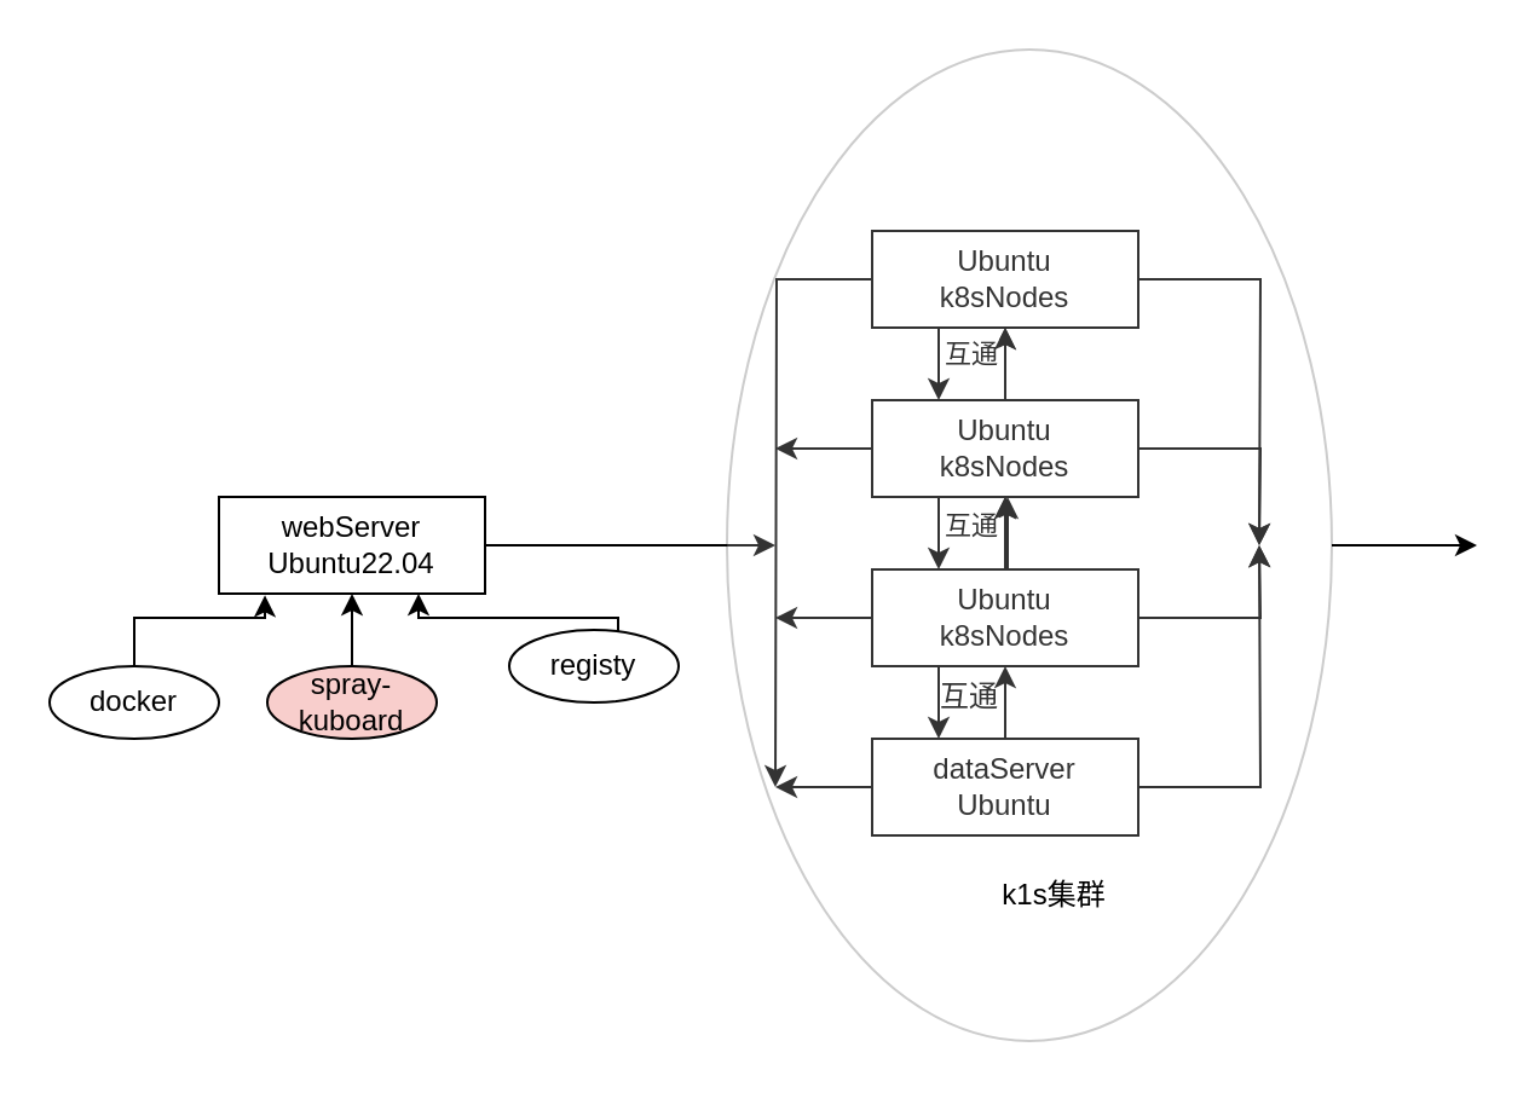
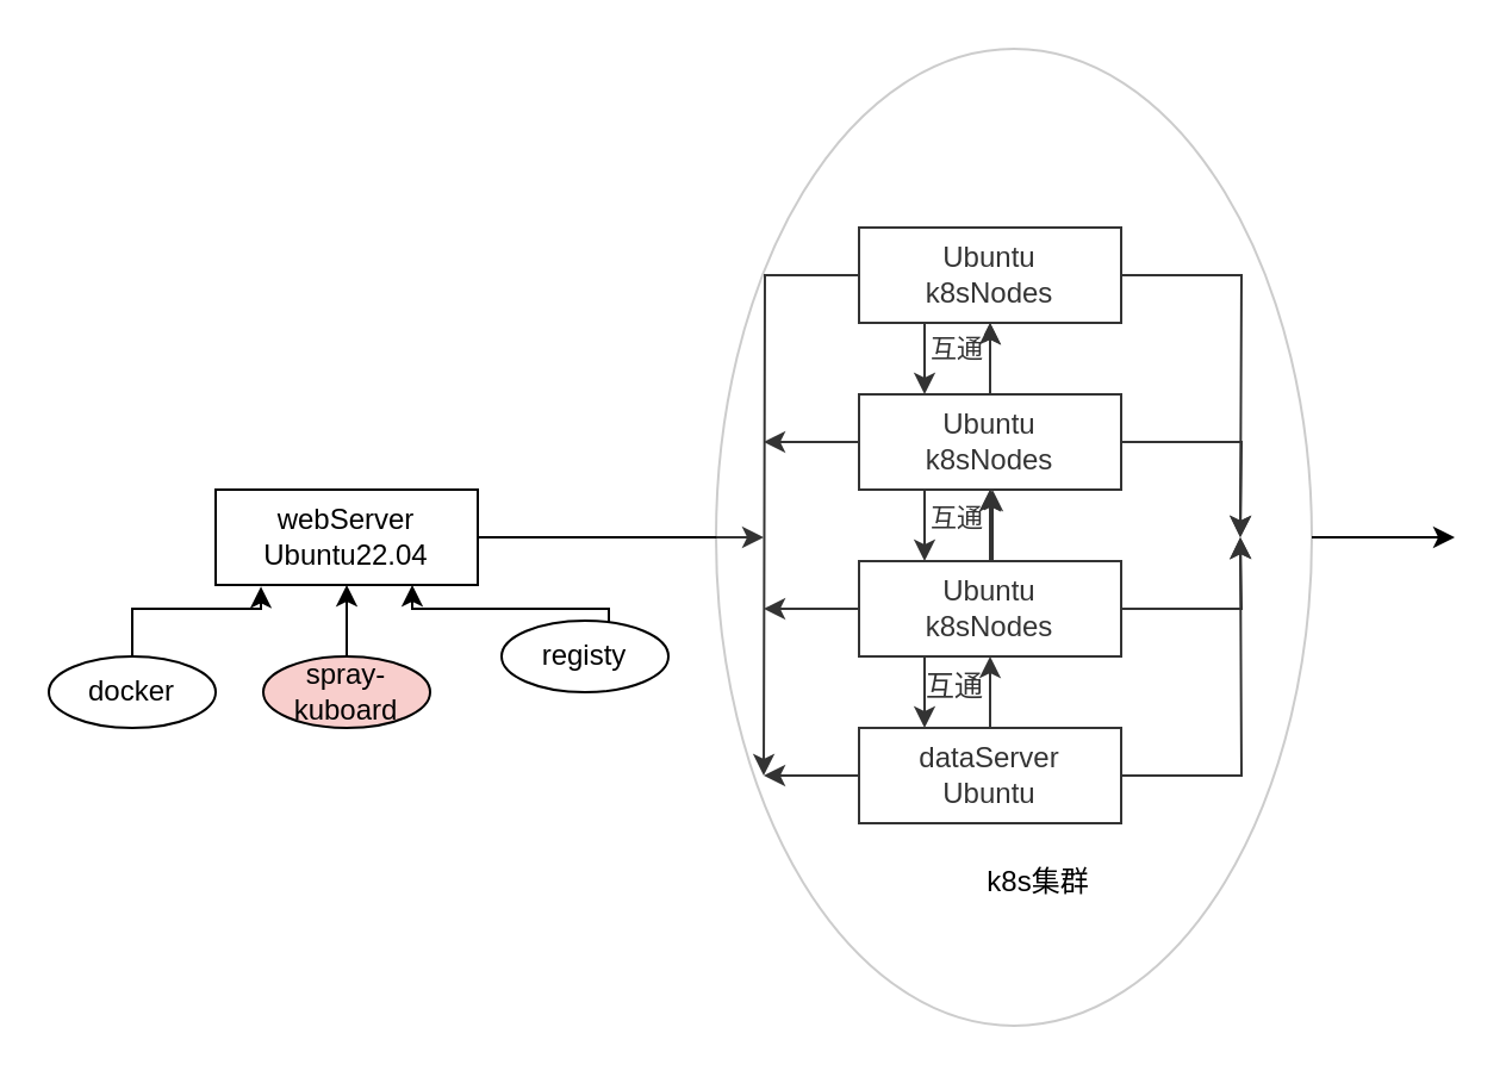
- <mxCell id="30" value="k1s集群" style="text;html=1;align=center;verticalAlign=middle;resizable=0;points=[];autosize=1;" parent="1" vertex="1"><mxGeometry x="400" y="355" width="70" height="30" as="geometry" /></mxCell>
+ <mxCell id="30" value="k8s集群" style="text;html=1;align=center;verticalAlign=middle;resizable=0;points=[];autosize=1;" parent="1" vertex="1"><mxGeometry x="400" y="355" width="70" height="30" as="geometry" /></mxCell>
